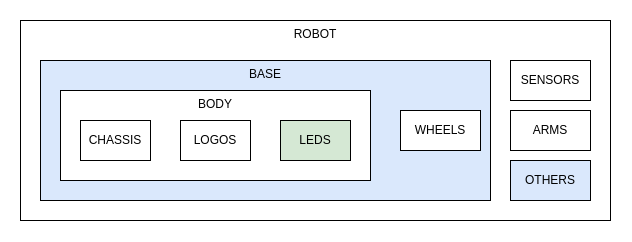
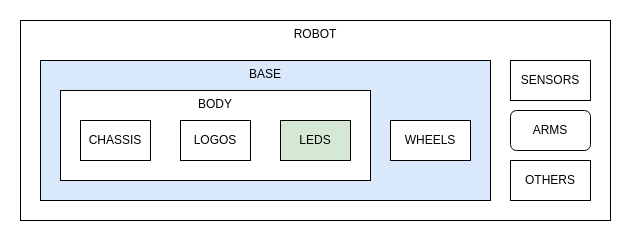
- <mxCell id="8" value="WHEELS" style="rounded=0;whiteSpace=wrap;html=1;verticalAlign=middle;align=center;" vertex="1" parent="1"><mxGeometry x="400" y="110" width="80" height="40" as="geometry" /></mxCell>
+ <mxCell id="8" value="WHEELS" style="rounded=0;whiteSpace=wrap;html=1;verticalAlign=middle;align=center;" vertex="1" parent="1"><mxGeometry x="390" y="120" width="80" height="40" as="geometry" /></mxCell>
- <mxCell id="10" value="ARMS" style="rounded=0;whiteSpace=wrap;html=1;verticalAlign=middle;align=center;" vertex="1" parent="1"><mxGeometry x="510" y="110" width="80" height="40" as="geometry" /></mxCell>
+ <mxCell id="10" value="ARMS" style="whiteSpace=wrap;html=1;verticalAlign=middle;align=center;rounded=1;" vertex="1" parent="1"><mxGeometry x="510" y="110" width="80" height="40" as="geometry" /></mxCell>
- <mxCell id="11" value="OTHERS" style="rounded=0;whiteSpace=wrap;html=1;verticalAlign=middle;align=center;fillColor=#dae8fc;" vertex="1" parent="1"><mxGeometry x="510" y="160" width="80" height="40" as="geometry" /></mxCell>
+ <mxCell id="11" value="OTHERS" style="rounded=0;whiteSpace=wrap;html=1;verticalAlign=middle;align=center;" vertex="1" parent="1"><mxGeometry x="510" y="160" width="80" height="40" as="geometry" /></mxCell>
